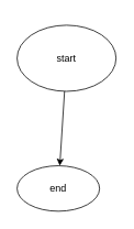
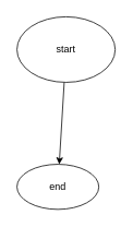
- <mxCell id="3" value="start" style="ellipse;whiteSpace=wrap;html=1;" vertex="1" parent="1"><mxGeometry x="20" y="30" width="120" height="80" as="geometry" /></mxCell>
+ <mxCell id="3" value="start" style="ellipse;whiteSpace=wrap;html=1;" vertex="1" parent="1"><mxGeometry x="20" y="20" width="120" height="80" as="geometry" /></mxCell>
